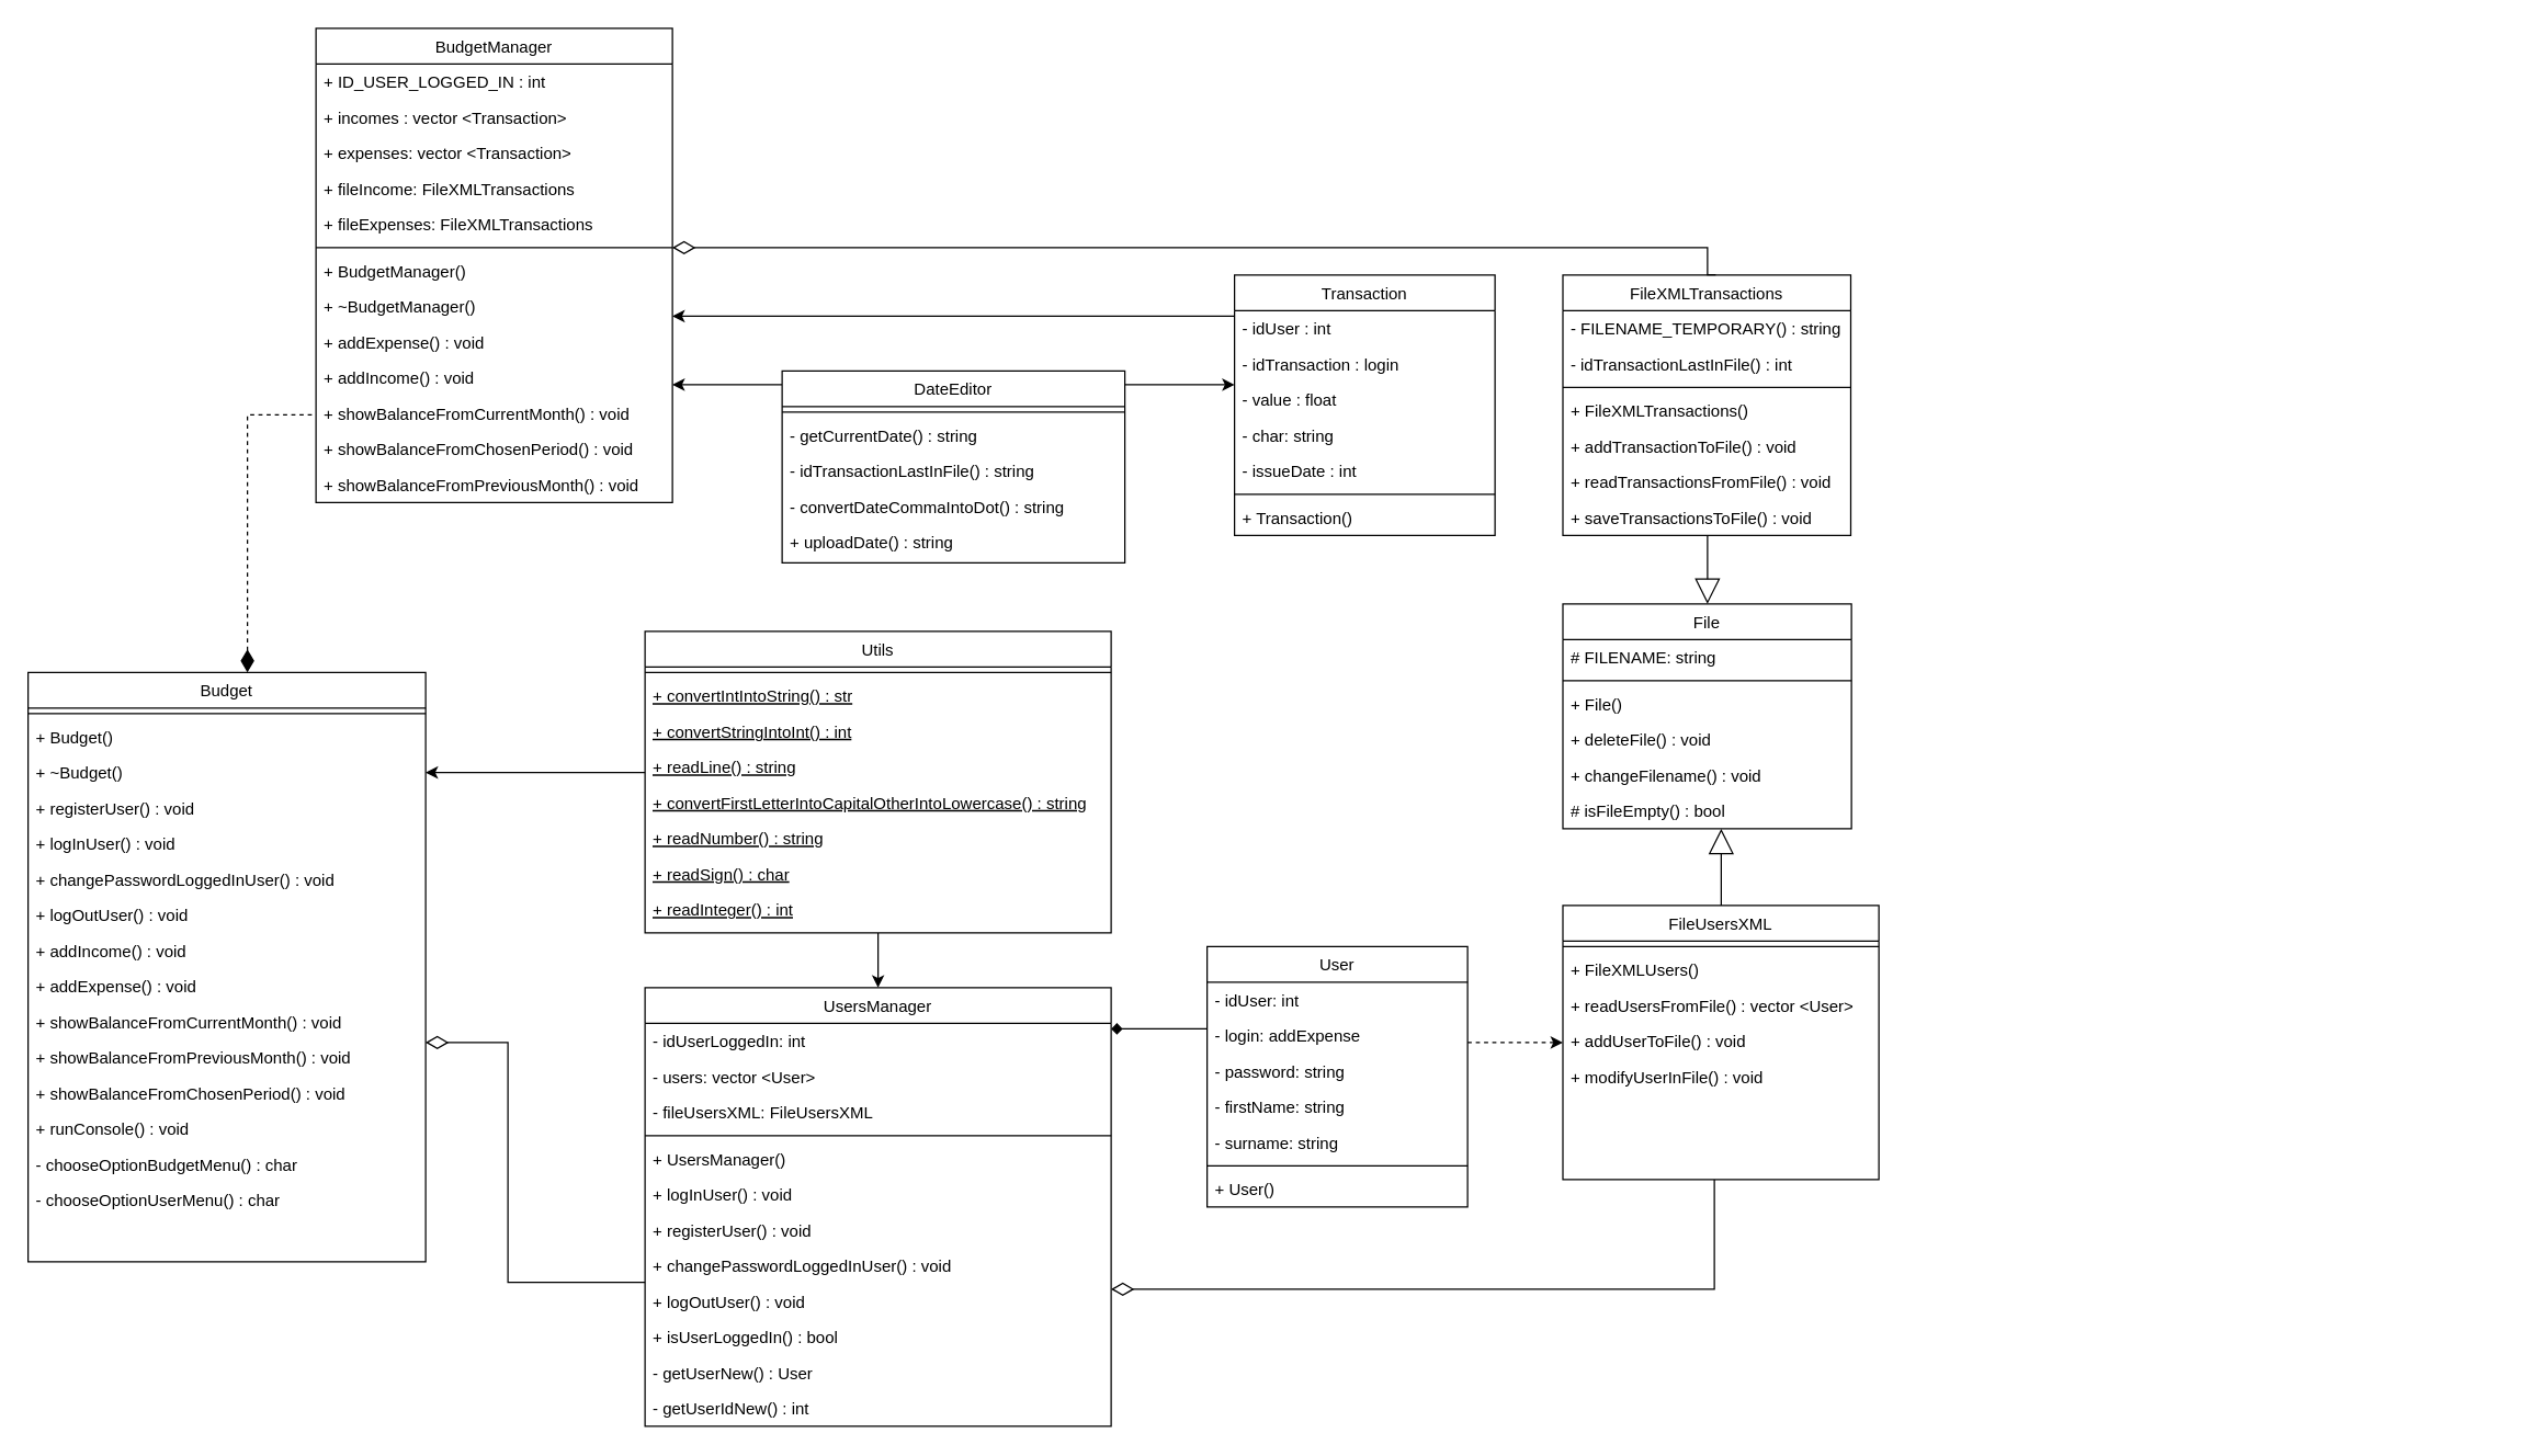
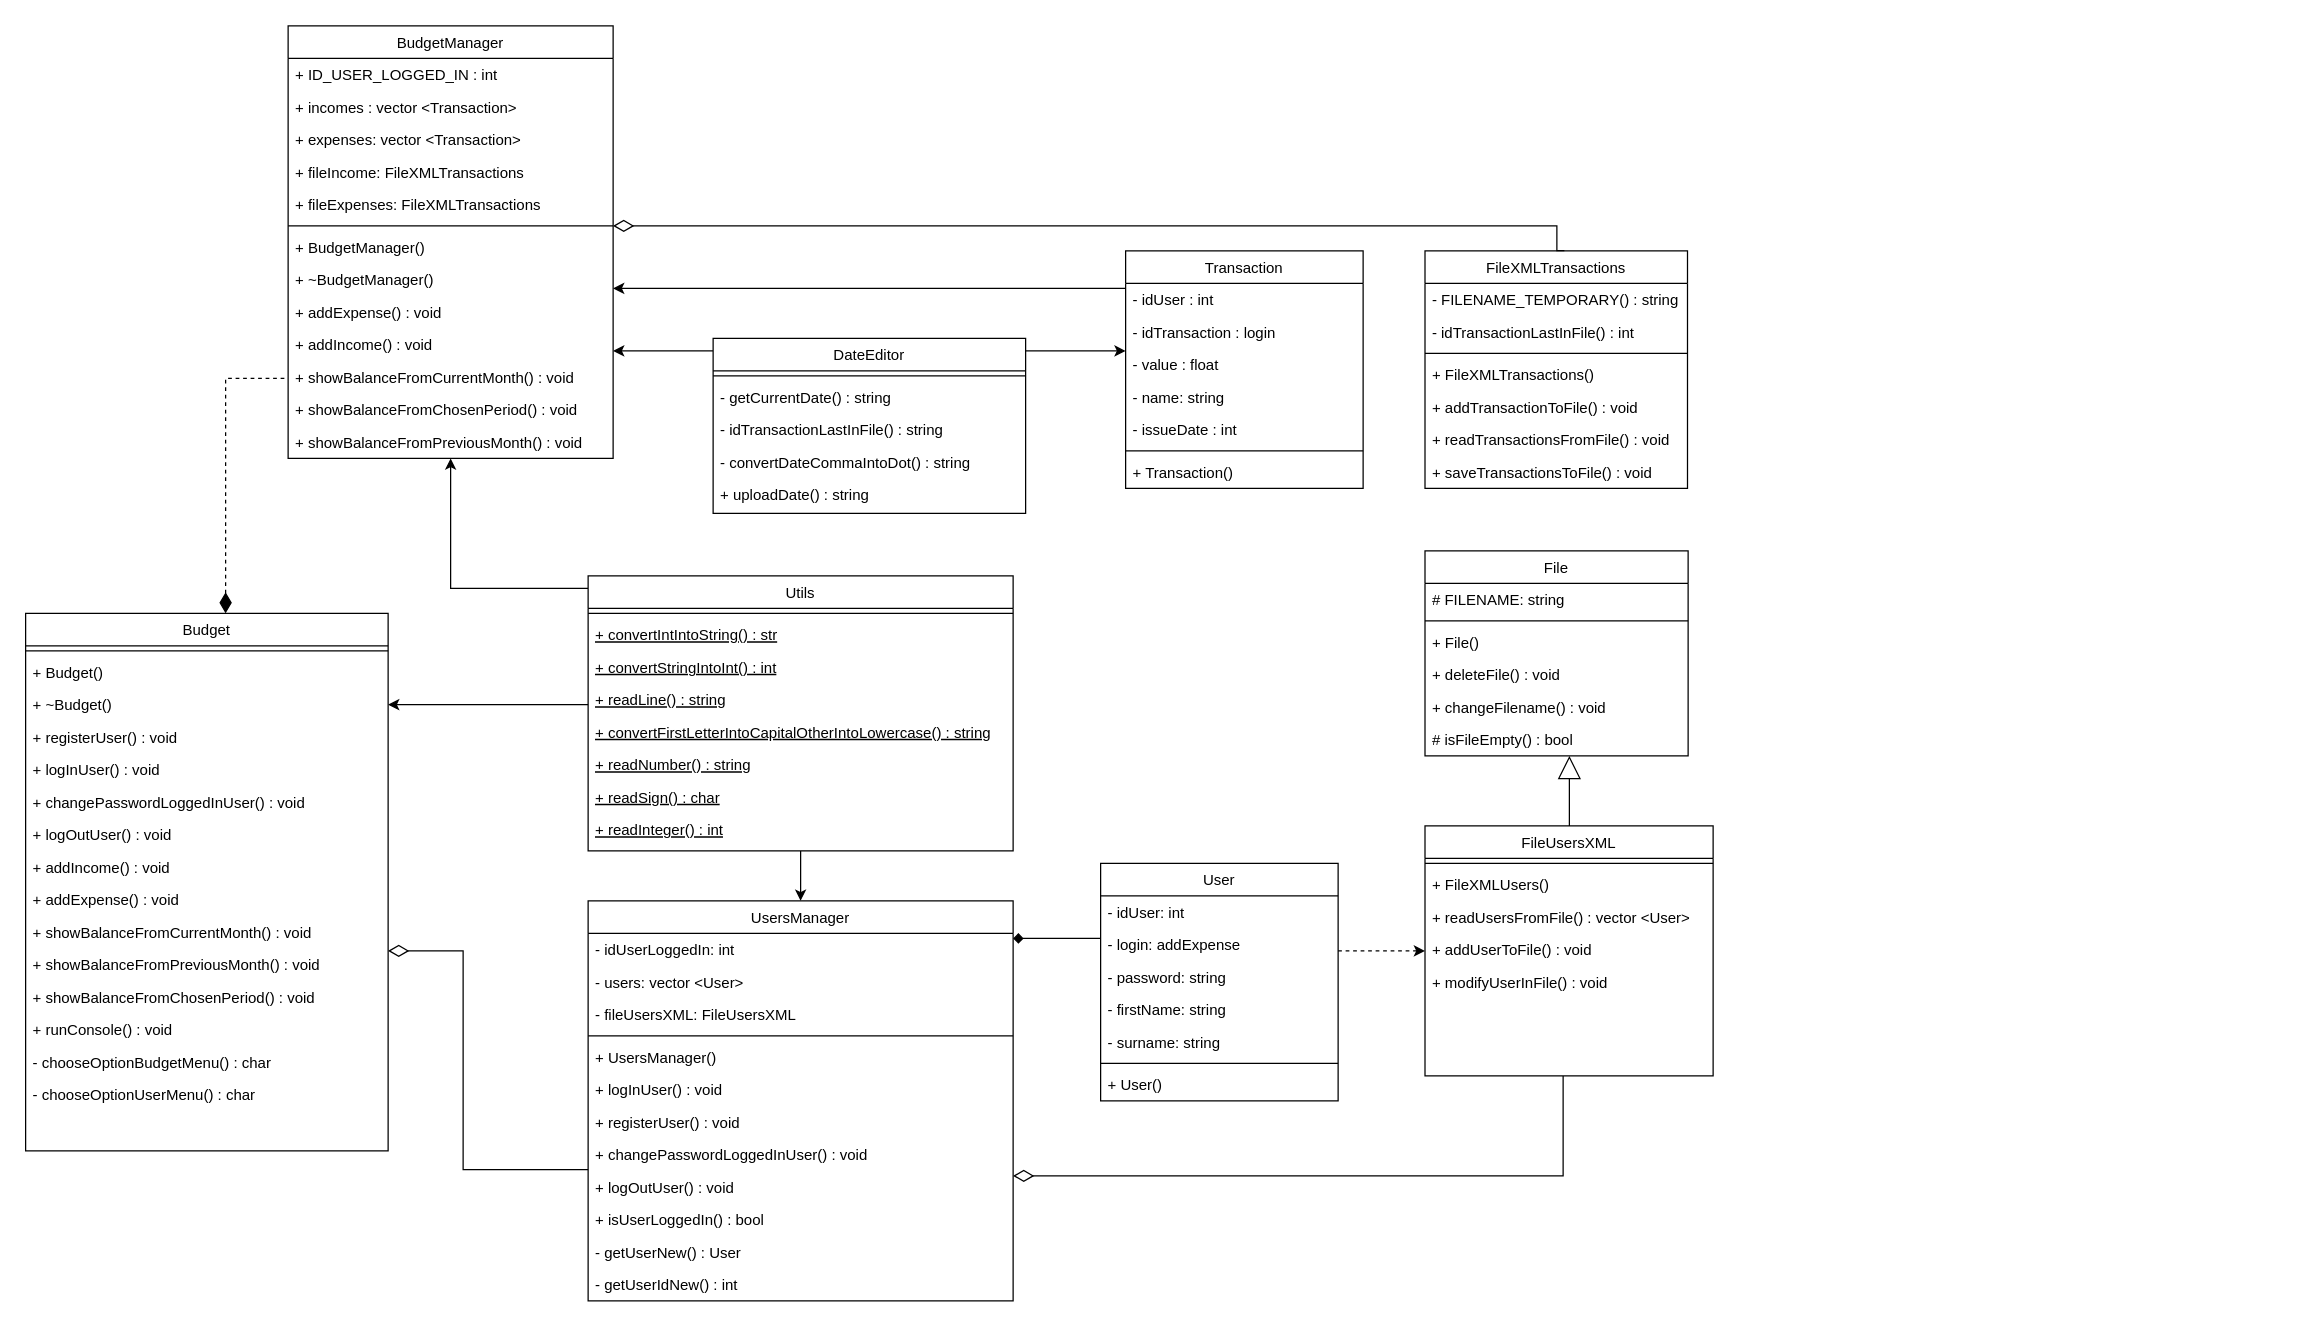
- <mxCell id="95" value="- char: string" style="text;align=left;verticalAlign=top;spacingLeft=4;spacingRight=4;overflow=hidden;rotatable=0;points=[[0,0.5],[1,0.5]];portConstraint=eastwest;rounded=0;shadow=0;html=0;" parent="91" vertex="1"><mxGeometry y="104" width="190" height="26" as="geometry" /></mxCell>
+ <mxCell id="95" value="- name: string" style="text;align=left;verticalAlign=top;spacingLeft=4;spacingRight=4;overflow=hidden;rotatable=0;points=[[0,0.5],[1,0.5]];portConstraint=eastwest;rounded=0;shadow=0;html=0;" parent="91" vertex="1"><mxGeometry y="104" width="190" height="26" as="geometry" /></mxCell>
- <mxCell id="108" value="" style="endArrow=block;endSize=16;endFill=0;html=1;rounded=0;edgeStyle=elbowEdgeStyle;" parent="1" source="100" target="44" edge="1"><mxGeometry width="160" relative="1" as="geometry"><mxPoint x="1390" y="376" as="sourcePoint" /><mxPoint x="1390" y="300" as="targetPoint" /><mxPoint as="offset" /><Array as="points"><mxPoint x="1245" y="410" /><mxPoint x="1380" y="330" /><mxPoint x="1370" y="300" /><mxPoint x="1390" y="336" /><mxPoint x="1390" y="306" /><mxPoint x="1830" y="236" /><mxPoint x="1660" y="326" /></Array></mxGeometry></mxCell>
+ <mxCell id="33" style="edgeStyle=orthogonalEdgeStyle;rounded=0;orthogonalLoop=1;jettySize=auto;html=1;" parent="1" source="35" target="68" edge="1"><mxGeometry relative="1" as="geometry"><Array as="points"><mxPoint x="360" y="470" /></Array></mxGeometry></mxCell>
